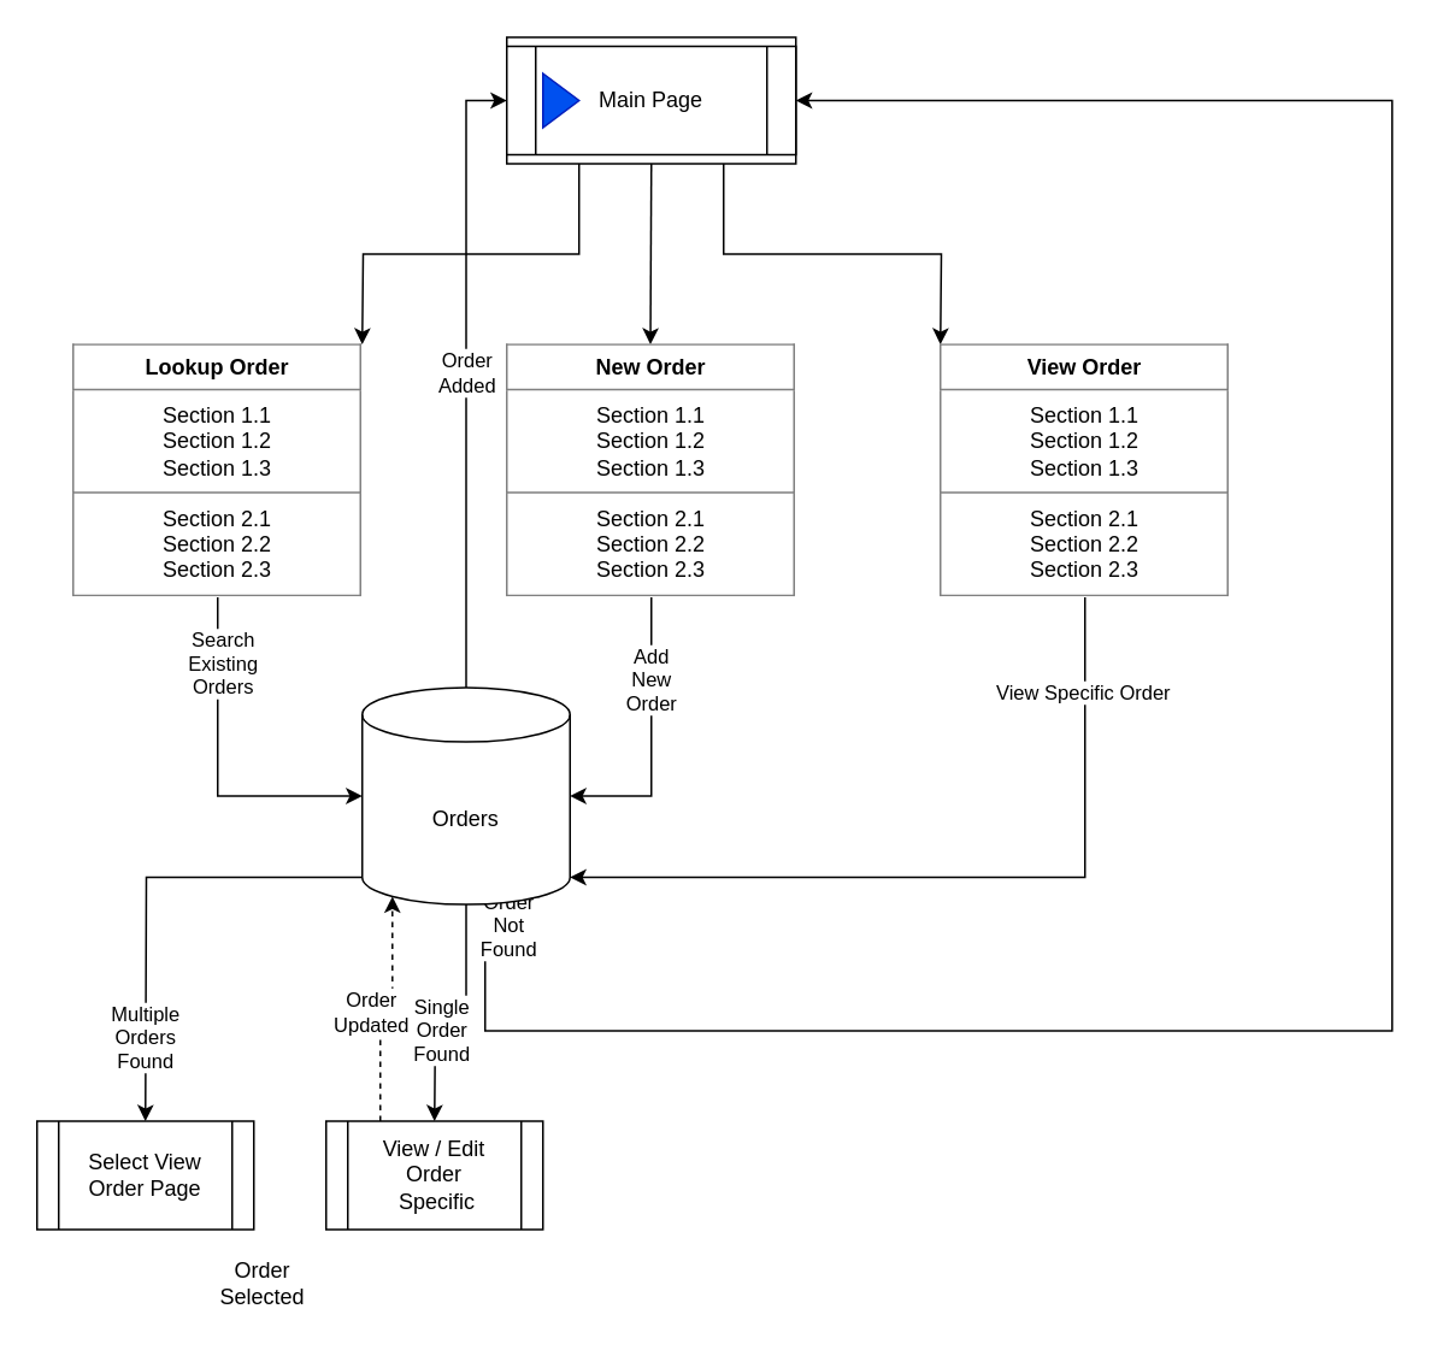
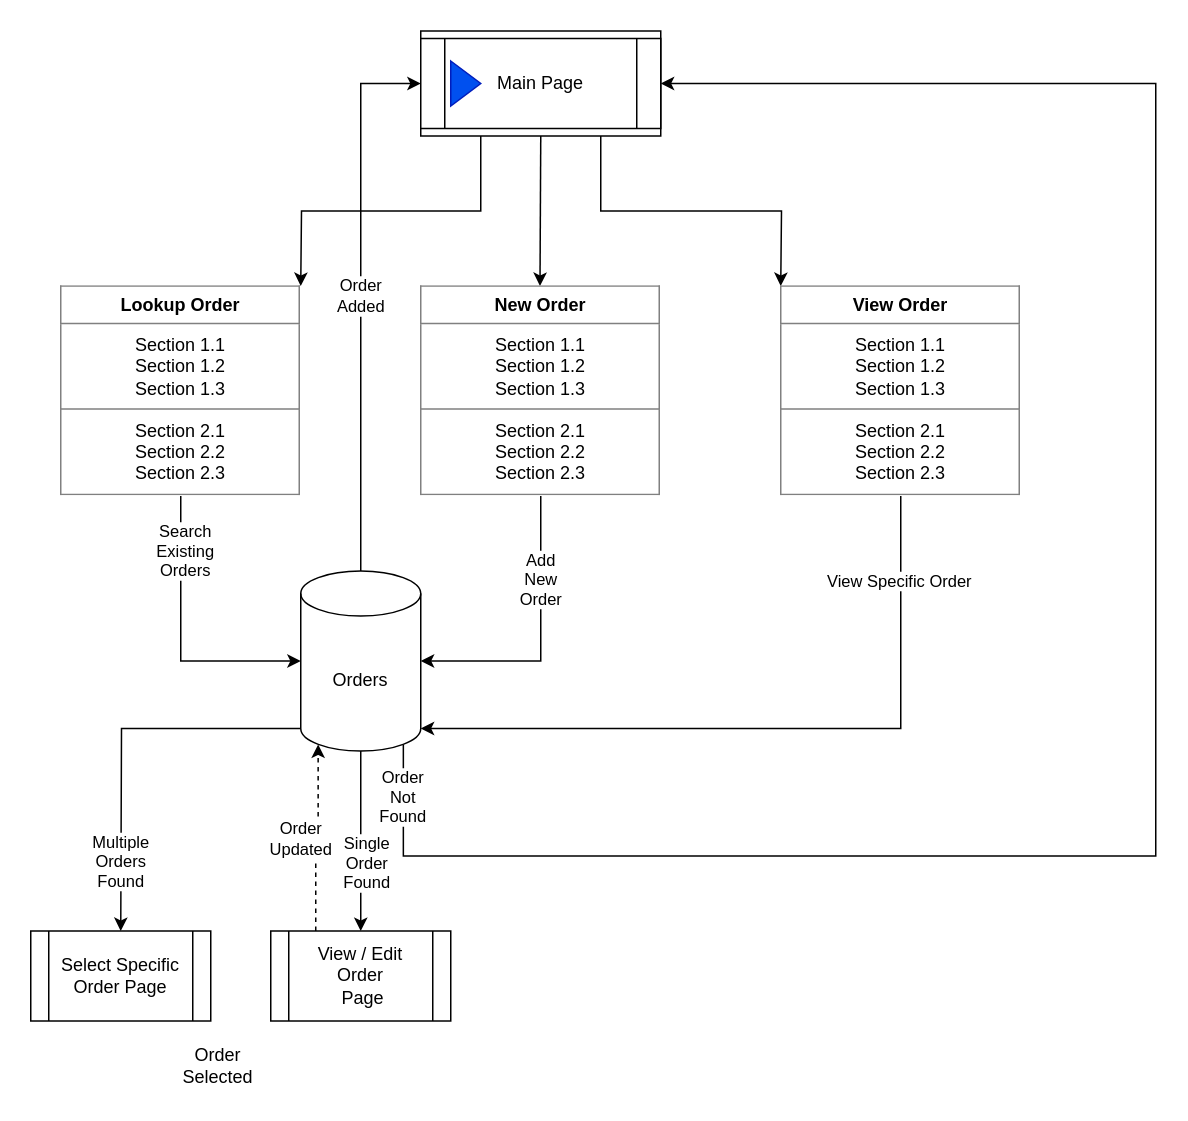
- <mxCell id="24" value="Orders" style="shape=cylinder3;whiteSpace=wrap;html=1;boundedLbl=1;backgroundOutline=1;size=15;gradientColor=none;" vertex="1" parent="1"><mxGeometry x="200" y="380" width="115" height="120" as="geometry" /></mxCell>
+ <mxCell id="24" value="Orders" style="shape=cylinder3;whiteSpace=wrap;html=1;boundedLbl=1;backgroundOutline=1;size=15;gradientColor=none;" vertex="1" parent="1"><mxGeometry x="200" y="380" width="80" height="120" as="geometry" /></mxCell>
- <mxCell id="28" value="&lt;div&gt;Select View&lt;/div&gt;&lt;div&gt;Order Page&lt;br&gt;&lt;/div&gt;" style="shape=process;whiteSpace=wrap;html=1;backgroundOutline=1;gradientColor=none;" vertex="1" parent="1"><mxGeometry x="20" y="620" width="120" height="60" as="geometry" /></mxCell>
+ <mxCell id="28" value="&lt;div&gt;Select Specific&lt;/div&gt;&lt;div&gt;Order Page&lt;br&gt;&lt;/div&gt;" style="shape=process;whiteSpace=wrap;html=1;backgroundOutline=1;gradientColor=none;" vertex="1" parent="1"><mxGeometry x="20" y="620" width="120" height="60" as="geometry" /></mxCell>
- <mxCell id="27" value="&lt;div&gt;View / Edit &lt;br&gt;&lt;/div&gt;&lt;div&gt;Order&lt;br&gt;&lt;/div&gt;&amp;nbsp;Specific" style="shape=process;whiteSpace=wrap;html=1;backgroundOutline=1;gradientColor=none;" vertex="1" parent="1"><mxGeometry x="180" y="620" width="120" height="60" as="geometry" /></mxCell>
+ <mxCell id="27" value="&lt;div&gt;View / Edit &lt;br&gt;&lt;/div&gt;&lt;div&gt;Order&lt;br&gt;&lt;/div&gt;&amp;nbsp;Page" style="shape=process;whiteSpace=wrap;html=1;backgroundOutline=1;gradientColor=none;" vertex="1" parent="1"><mxGeometry x="180" y="620" width="120" height="60" as="geometry" /></mxCell>
